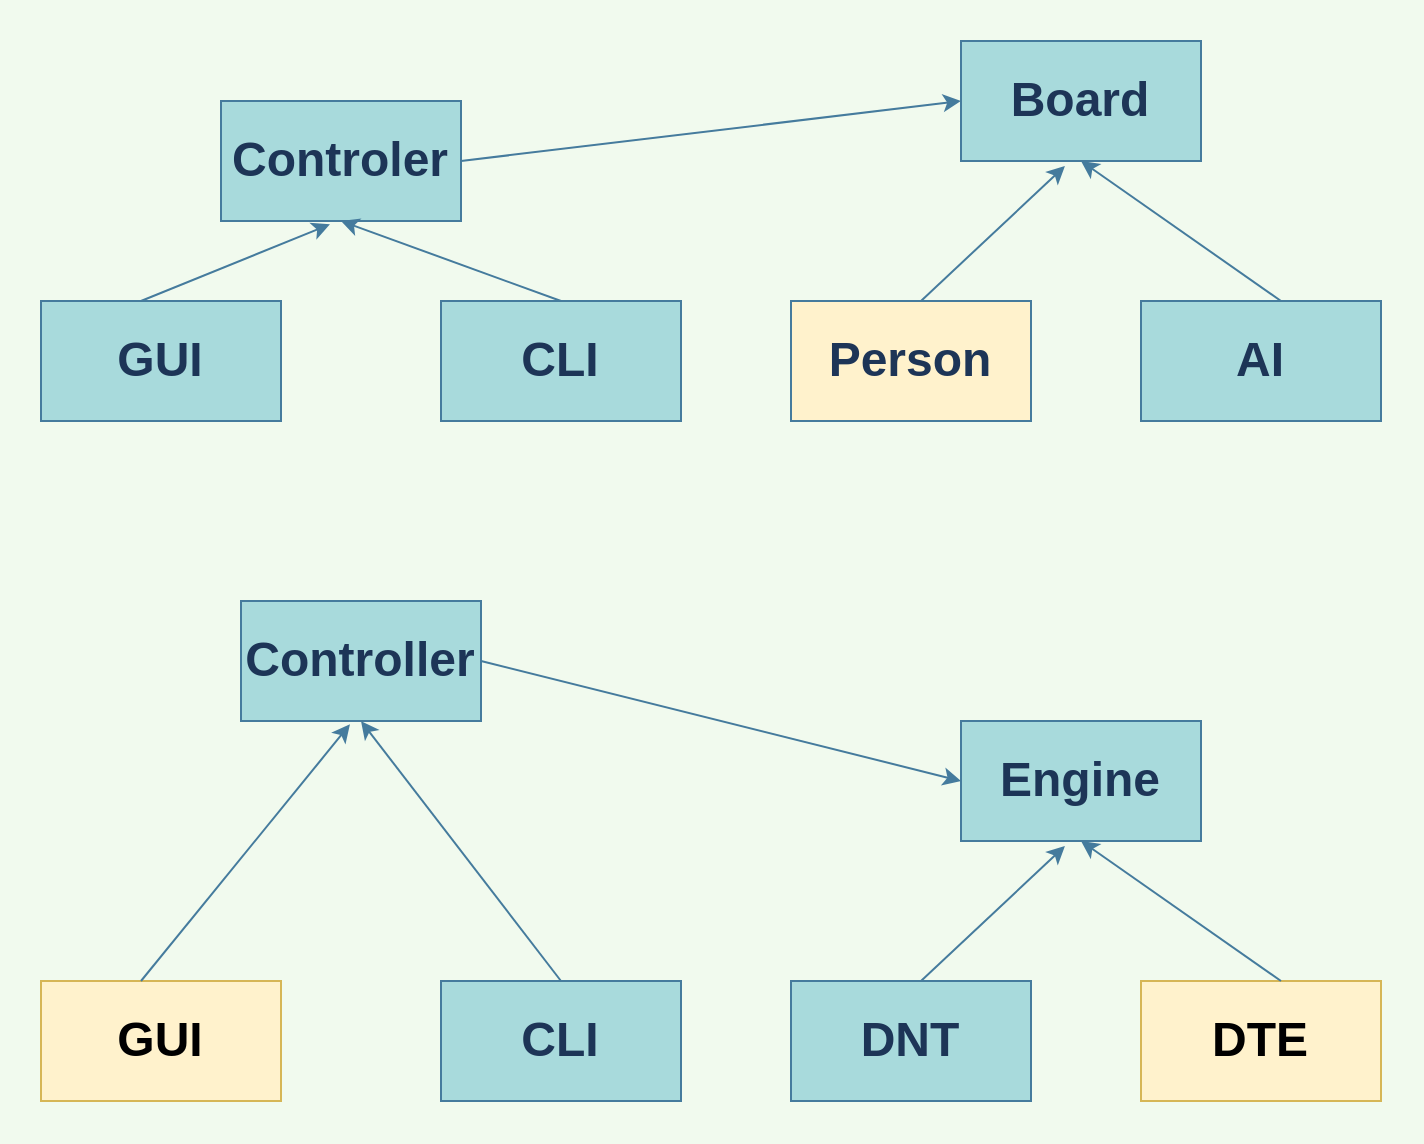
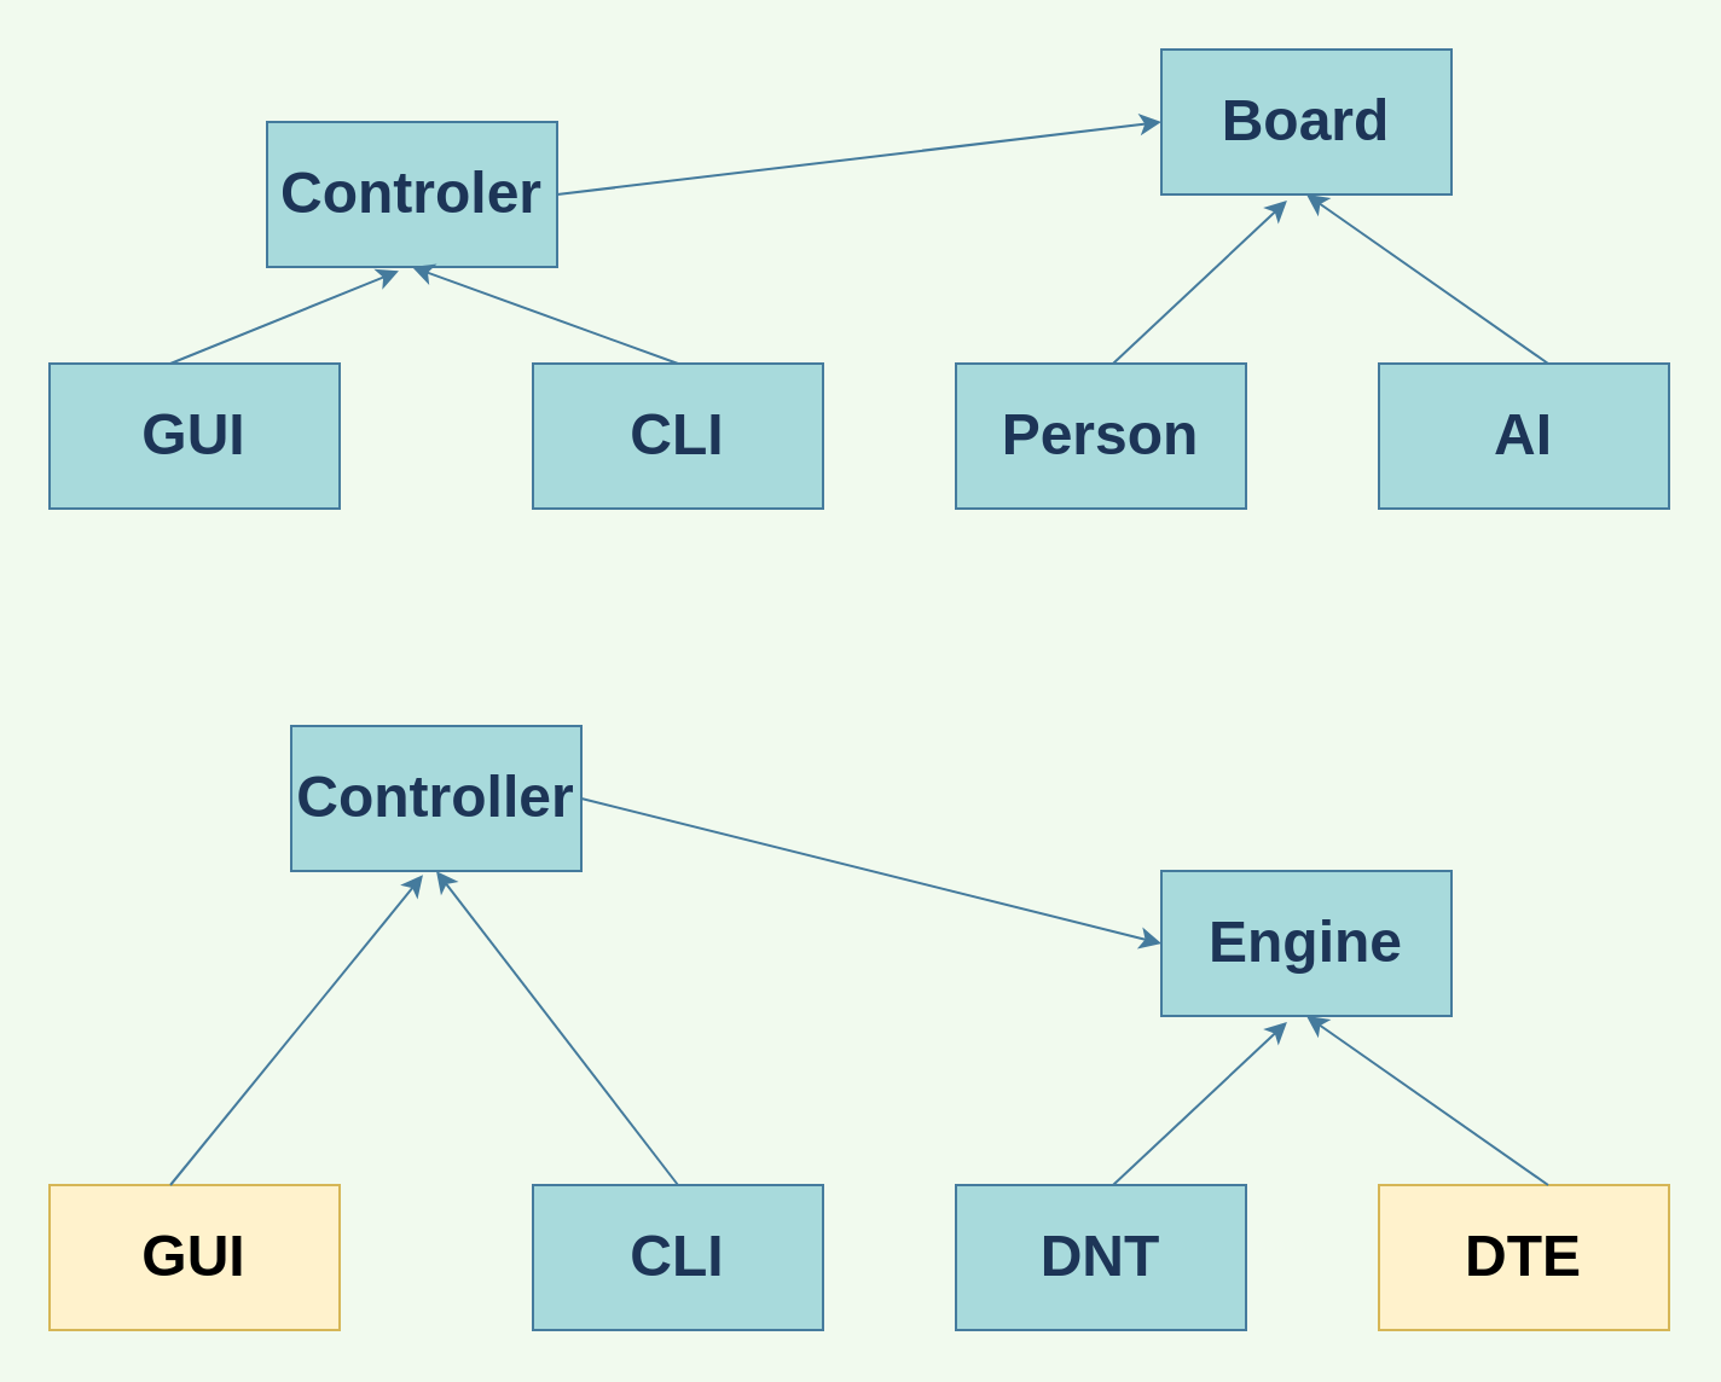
- <mxCell id="6" value="&lt;font style=&quot;font-size: 24px&quot;&gt;&lt;b&gt;Person&lt;/b&gt;&lt;/font&gt;" style="rounded=0;whiteSpace=wrap;html=1;sketch=0;fontColor=#1D3557;strokeColor=#457B9D;fillColor=#fff2cc;" parent="1" vertex="1"><mxGeometry x="395" y="150" width="120" height="60" as="geometry" /></mxCell>
+ <mxCell id="6" value="&lt;font style=&quot;font-size: 24px&quot;&gt;&lt;b&gt;Person&lt;/b&gt;&lt;/font&gt;" style="rounded=0;whiteSpace=wrap;html=1;sketch=0;fontColor=#1D3557;strokeColor=#457B9D;fillColor=#A8DADC;" parent="1" vertex="1"><mxGeometry x="395" y="150" width="120" height="60" as="geometry" /></mxCell>
